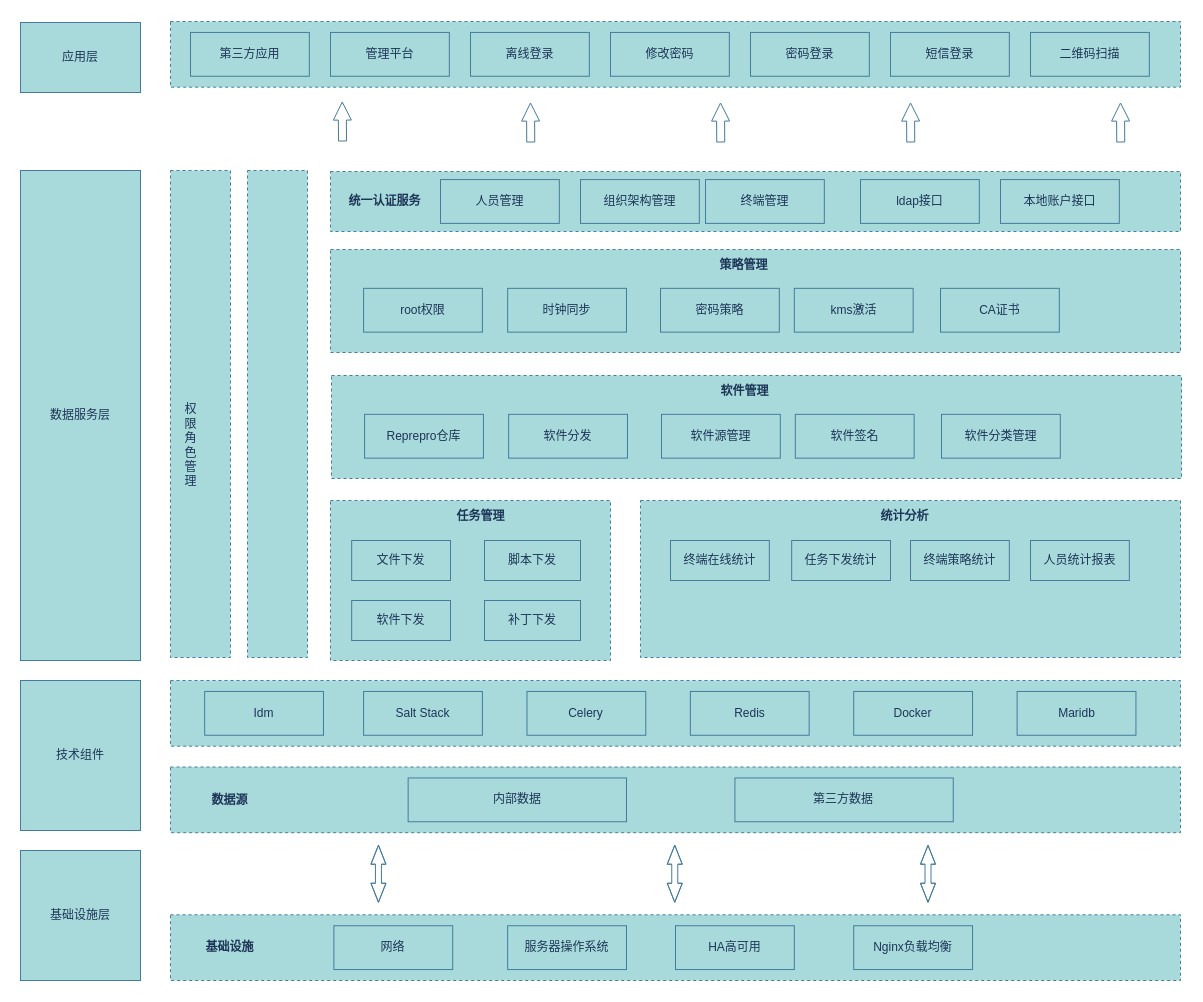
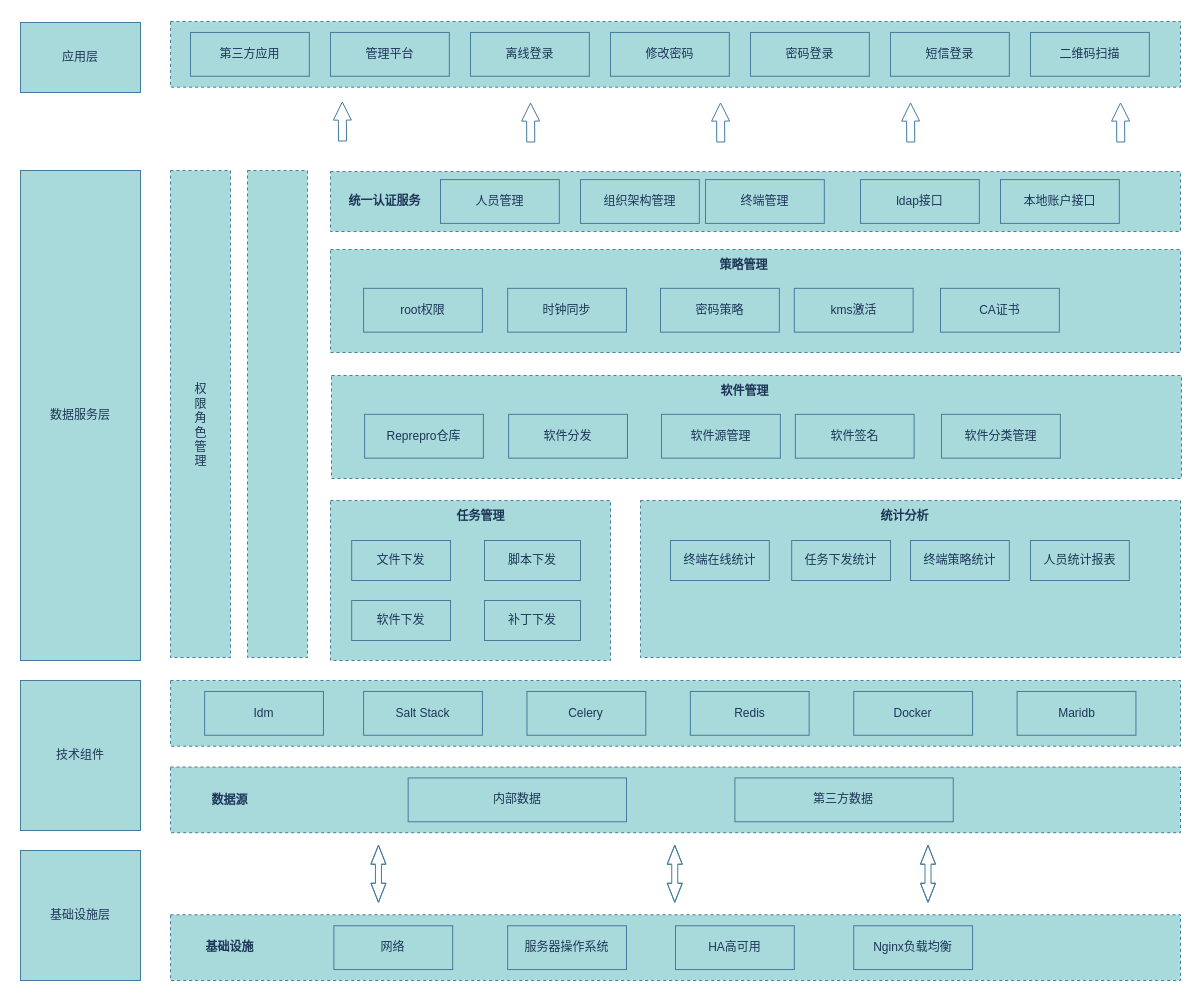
- <mxCell id="63" value="权&lt;br&gt;限&lt;br&gt;角&lt;br&gt;色&lt;br&gt;管&lt;br&gt;理" style="text;strokeColor=none;align=center;fillColor=none;html=1;verticalAlign=middle;whiteSpace=wrap;rounded=0;labelBackgroundColor=none;fontColor=#1D3557;" parent="1" vertex="1"><mxGeometry x="172.5" y="375.833" width="35" height="139" as="geometry" /></mxCell>
+ <mxCell id="63" value="权&lt;br&gt;限&lt;br&gt;角&lt;br&gt;色&lt;br&gt;管&lt;br&gt;理" style="text;strokeColor=none;align=center;fillColor=none;html=1;verticalAlign=middle;whiteSpace=wrap;rounded=0;labelBackgroundColor=none;fontColor=#1D3557;" parent="1" vertex="1"><mxGeometry x="182.5" y="355.833" width="35" height="139" as="geometry" /></mxCell>
